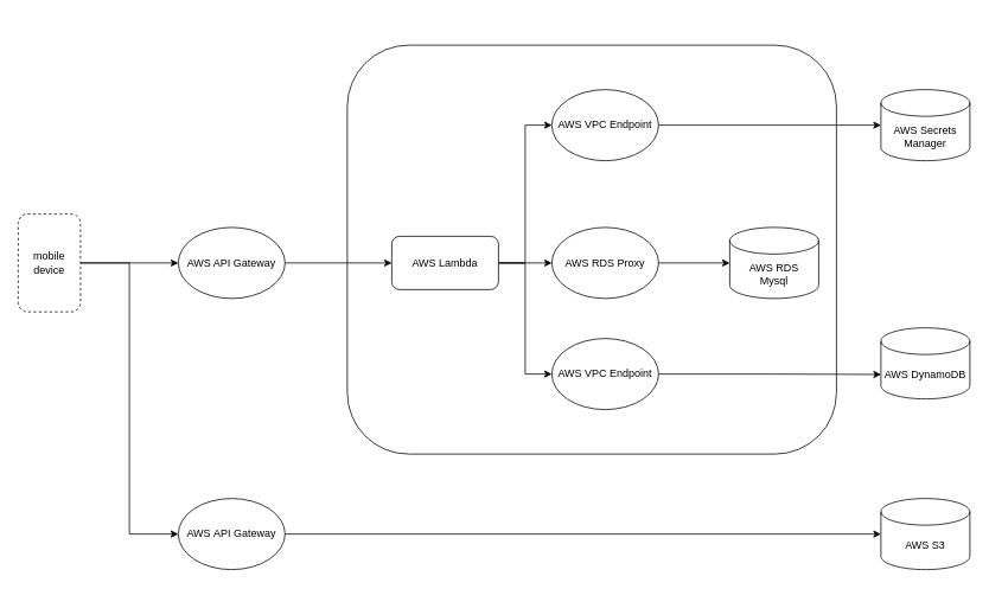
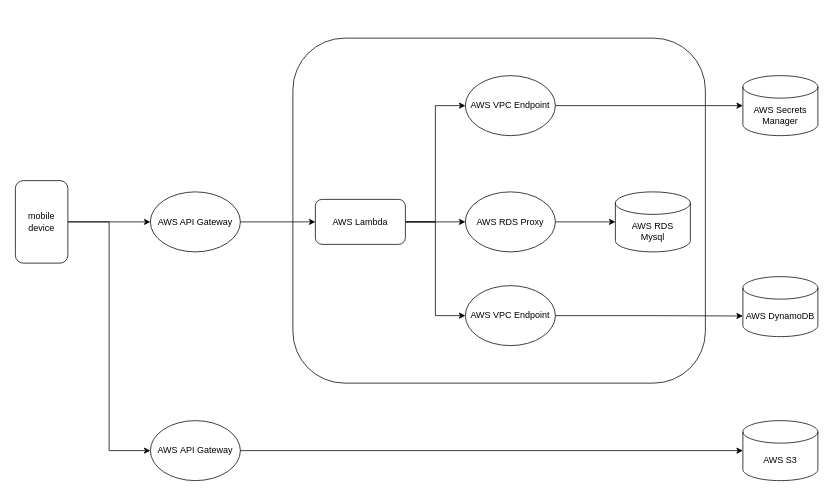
- <mxCell id="4" value="mobile device" style="rounded=1;whiteSpace=wrap;html=1;dashed=1;" vertex="1" parent="1"><mxGeometry x="20" y="240" width="70" height="110" as="geometry" /></mxCell>
+ <mxCell id="4" value="mobile device" style="rounded=1;whiteSpace=wrap;html=1;" vertex="1" parent="1"><mxGeometry x="20" y="240" width="70" height="110" as="geometry" /></mxCell>
- <mxCell id="12" value="AWS Lambda" style="rounded=1;whiteSpace=wrap;html=1;" vertex="1" parent="1"><mxGeometry x="440" y="265" width="120" height="60" as="geometry" /></mxCell>
+ <mxCell id="12" value="AWS Lambda" style="rounded=1;whiteSpace=wrap;html=1;" vertex="1" parent="1"><mxGeometry x="420" y="265" width="120" height="60" as="geometry" /></mxCell>
